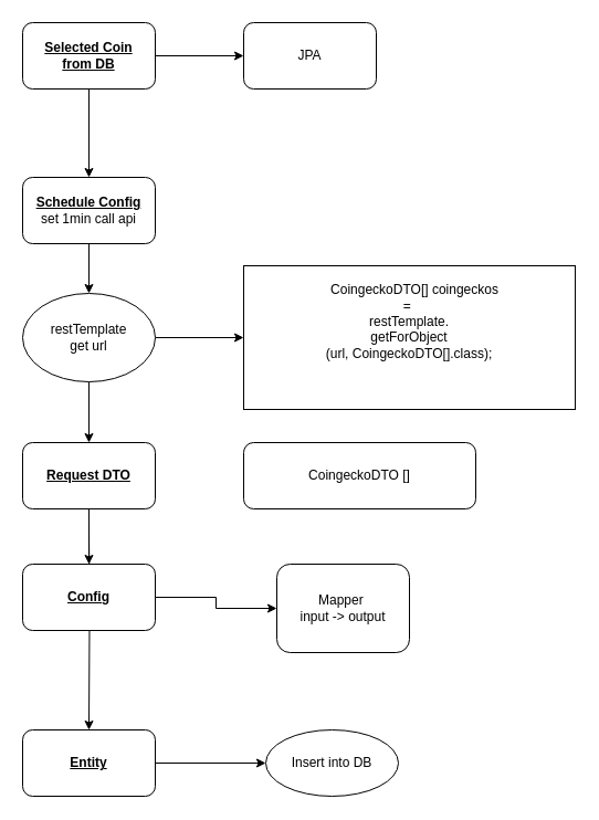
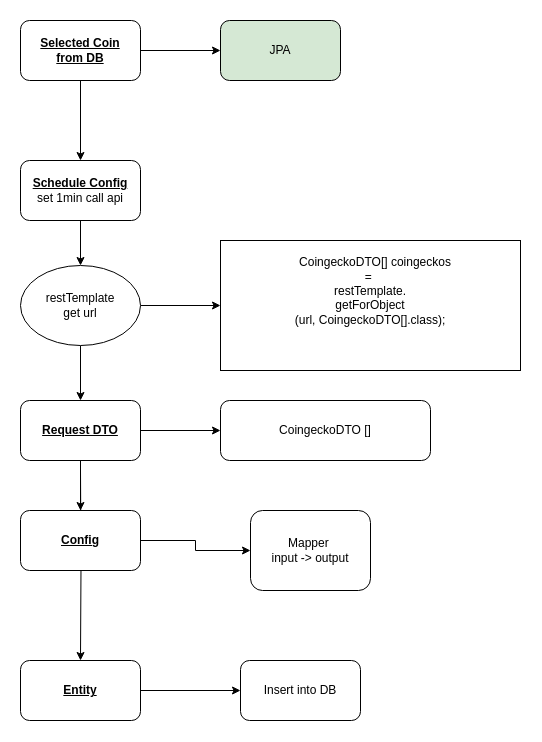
- <mxCell id="22" value="JPA" style="whiteSpace=wrap;html=1;rounded=1;" vertex="1" parent="1"><mxGeometry x="220" y="20" width="120" height="60" as="geometry" /></mxCell>
+ <mxCell id="22" value="JPA" style="whiteSpace=wrap;html=1;rounded=1;fillColor=#d5e8d4;" vertex="1" parent="1"><mxGeometry x="220" y="20" width="120" height="60" as="geometry" /></mxCell>
+ <mxCell id="5" value="" style="edgeStyle=orthogonalEdgeStyle;rounded=0;orthogonalLoop=1;jettySize=auto;html=1;" parent="1" source="6" target="13" edge="1"><mxGeometry relative="1" as="geometry" /></mxCell>
- <mxCell id="16" value="Insert into DB" style="ellipse;whiteSpace=wrap;html=1;" vertex="1" parent="1"><mxGeometry x="240" y="660" width="120" height="60" as="geometry" /></mxCell>
+ <mxCell id="16" value="Insert into DB" style="whiteSpace=wrap;html=1;rounded=1;" vertex="1" parent="1"><mxGeometry x="240" y="660" width="120" height="60" as="geometry" /></mxCell>
